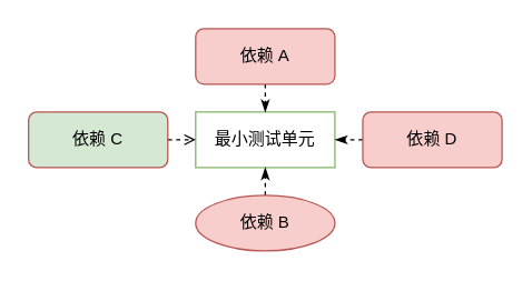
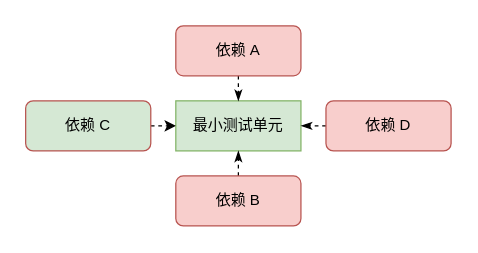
- <mxCell id="7" style="edgeStyle=orthogonalEdgeStyle;rounded=0;orthogonalLoop=1;jettySize=auto;html=1;exitX=1;exitY=0.5;exitDx=0;exitDy=0;entryX=0;entryY=0.5;entryDx=0;entryDy=0;dashed=1;endArrow=open;" edge="1" parent="1" source="8" target="2"><mxGeometry relative="1" as="geometry" /></mxCell>
+ <mxCell id="7" style="edgeStyle=orthogonalEdgeStyle;rounded=0;orthogonalLoop=1;jettySize=auto;html=1;exitX=1;exitY=0.5;exitDx=0;exitDy=0;entryX=0;entryY=0.5;entryDx=0;entryDy=0;dashed=1;" edge="1" parent="1" source="8" target="2"><mxGeometry relative="1" as="geometry" /></mxCell>
- <mxCell id="2" value="最小测试单元" style="rounded=0;whiteSpace=wrap;html=1;fillColor=#ffffff;strokeColor=#82b366;" vertex="1" parent="1"><mxGeometry x="140" y="80" width="100" height="40" as="geometry" /></mxCell>
+ <mxCell id="2" value="最小测试单元" style="rounded=0;whiteSpace=wrap;html=1;fillColor=#d5e8d4;strokeColor=#82b366;" vertex="1" parent="1"><mxGeometry x="140" y="80" width="100" height="40" as="geometry" /></mxCell>
- <mxCell id="6" value="依赖 B" style="ellipse;whiteSpace=wrap;html=1;fillColor=#f8cecc;strokeColor=#b85450;" vertex="1" parent="1"><mxGeometry x="140" y="140" width="100" height="40" as="geometry" /></mxCell>
+ <mxCell id="6" value="依赖 B" style="rounded=1;whiteSpace=wrap;html=1;fillColor=#f8cecc;strokeColor=#b85450;" vertex="1" parent="1"><mxGeometry x="140" y="140" width="100" height="40" as="geometry" /></mxCell>
